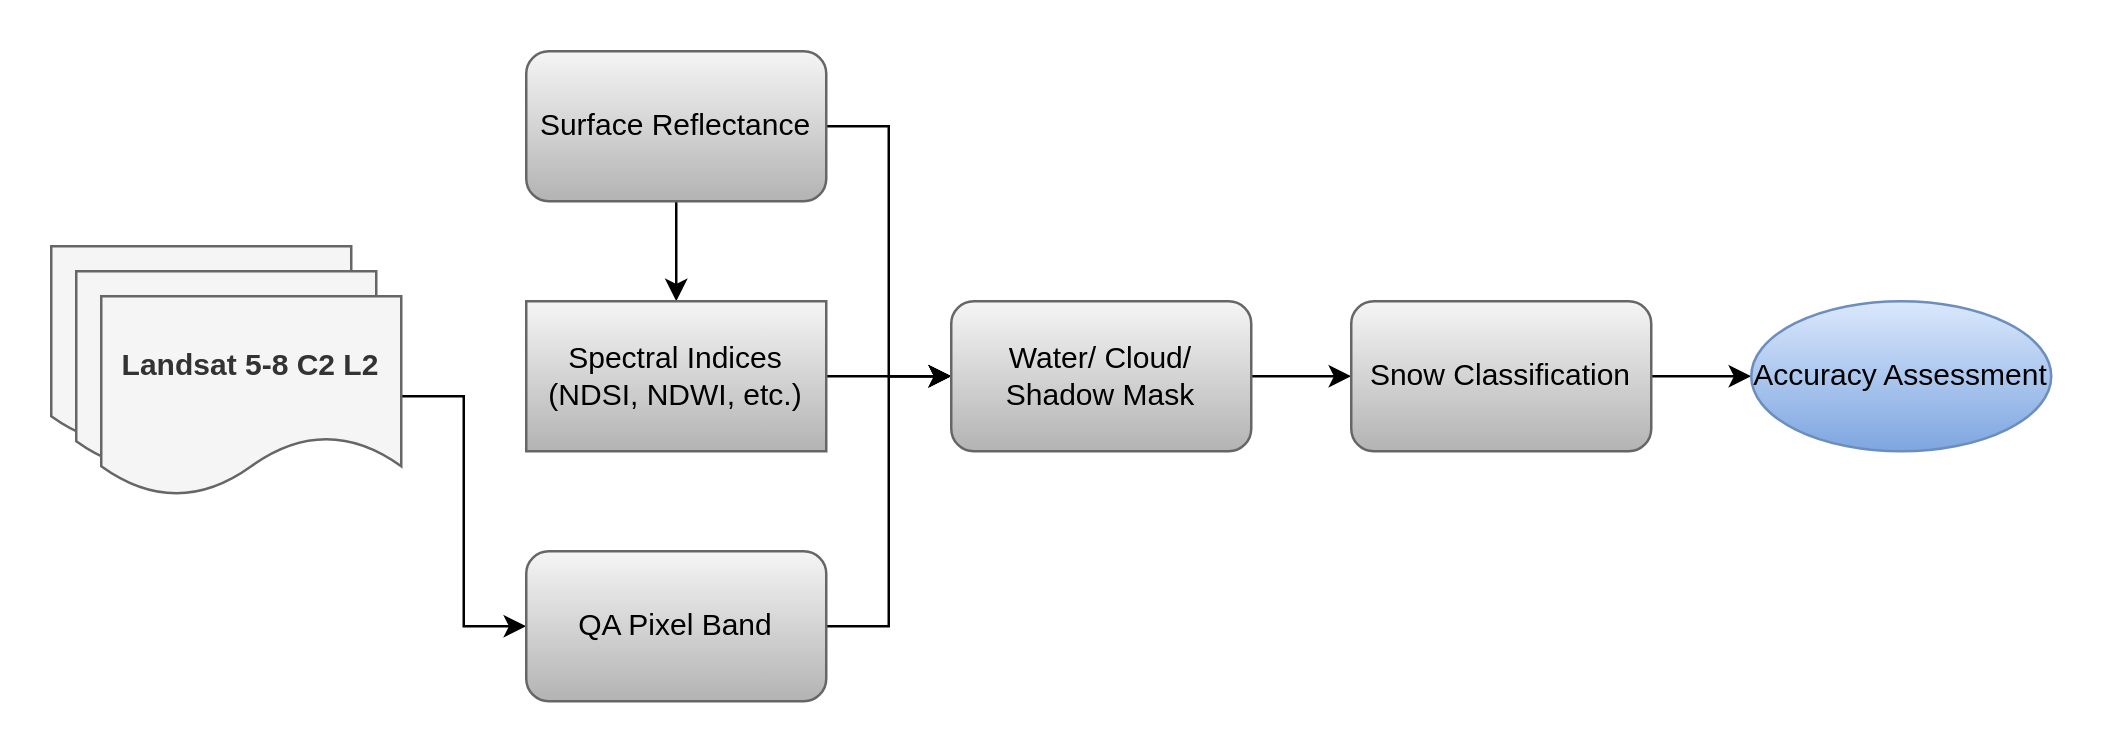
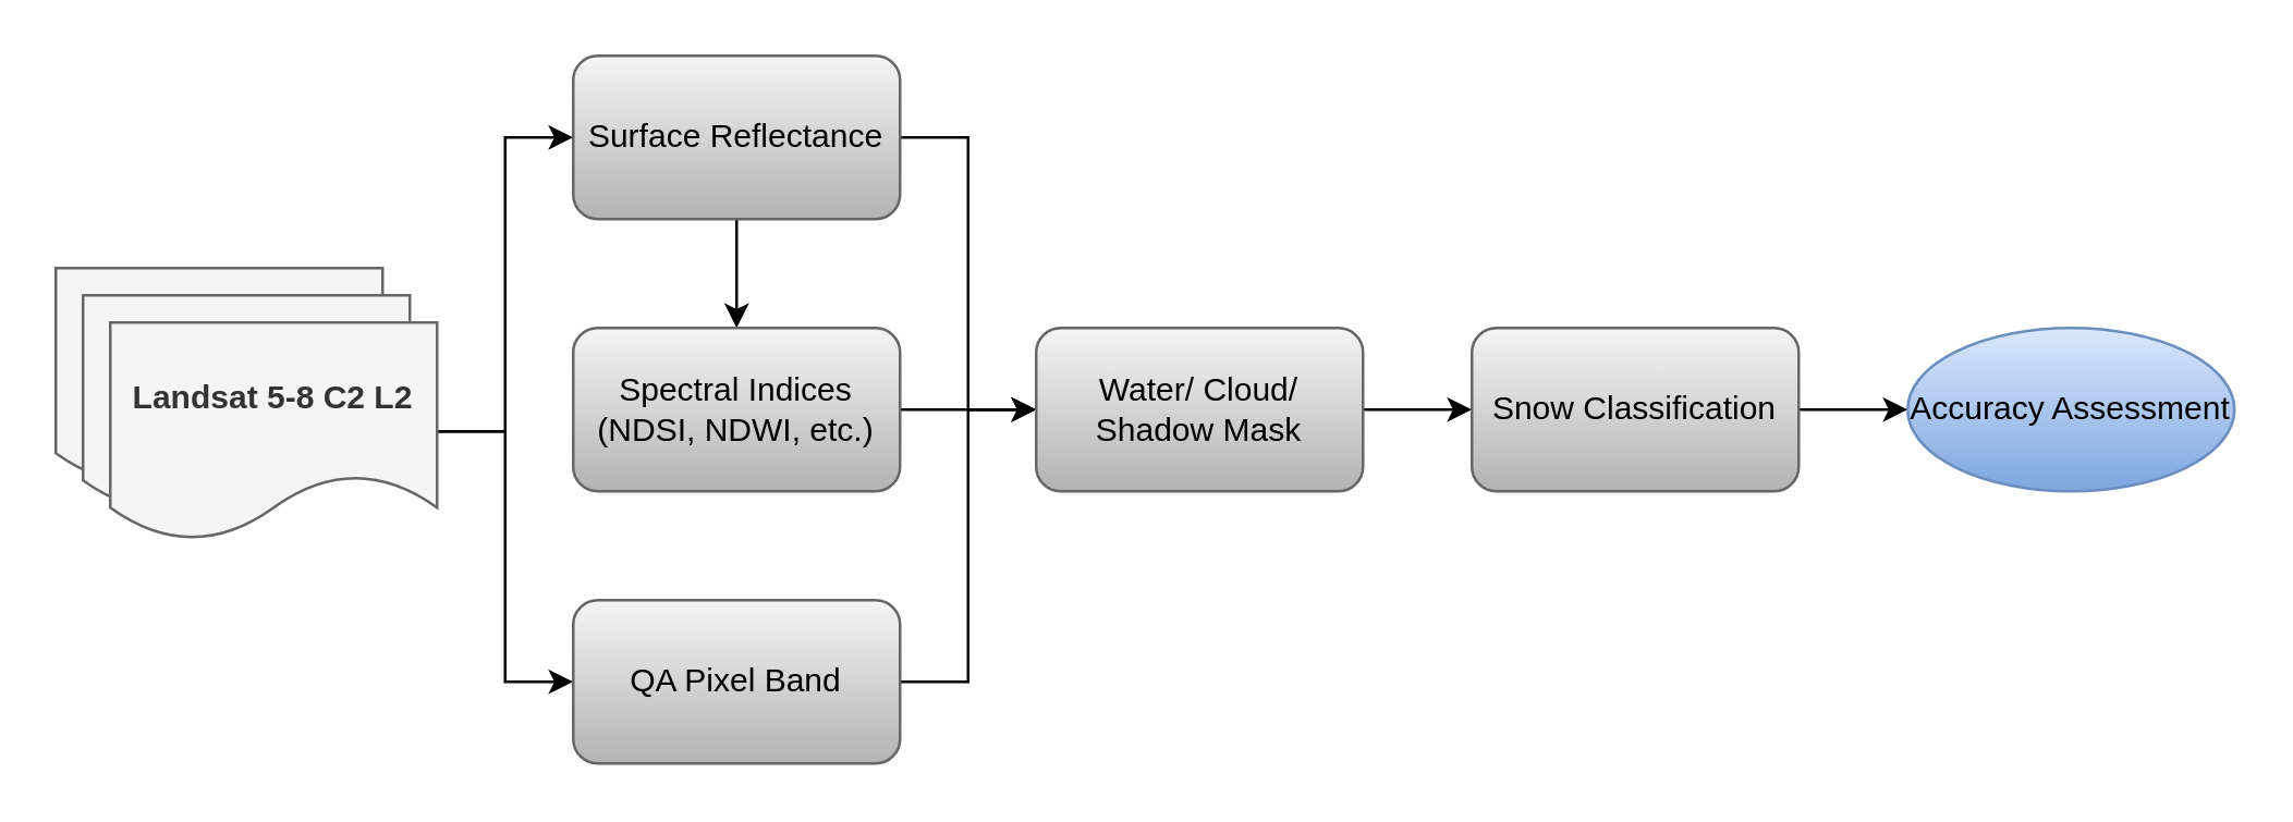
+ <mxCell id="4" style="edgeStyle=orthogonalEdgeStyle;rounded=0;orthogonalLoop=1;jettySize=auto;html=1;exitX=1;exitY=0.5;exitDx=0;exitDy=0;entryX=0;entryY=0.5;entryDx=0;entryDy=0;" edge="1" parent="1" source="6" target="9"><mxGeometry relative="1" as="geometry" /></mxCell>
- <mxCell id="11" value="Spectral Indices&lt;br&gt;(NDSI, NDWI, etc.)" style="whiteSpace=wrap;html=1;fillColor=#f5f5f5;gradientColor=#b3b3b3;strokeColor=#666666;rounded=0;" vertex="1" parent="1"><mxGeometry x="210" y="120" width="120" height="60" as="geometry" /></mxCell>
+ <mxCell id="11" value="Spectral Indices&lt;br&gt;(NDSI, NDWI, etc.)" style="rounded=1;whiteSpace=wrap;html=1;fillColor=#f5f5f5;gradientColor=#b3b3b3;strokeColor=#666666;" vertex="1" parent="1"><mxGeometry x="210" y="120" width="120" height="60" as="geometry" /></mxCell>
